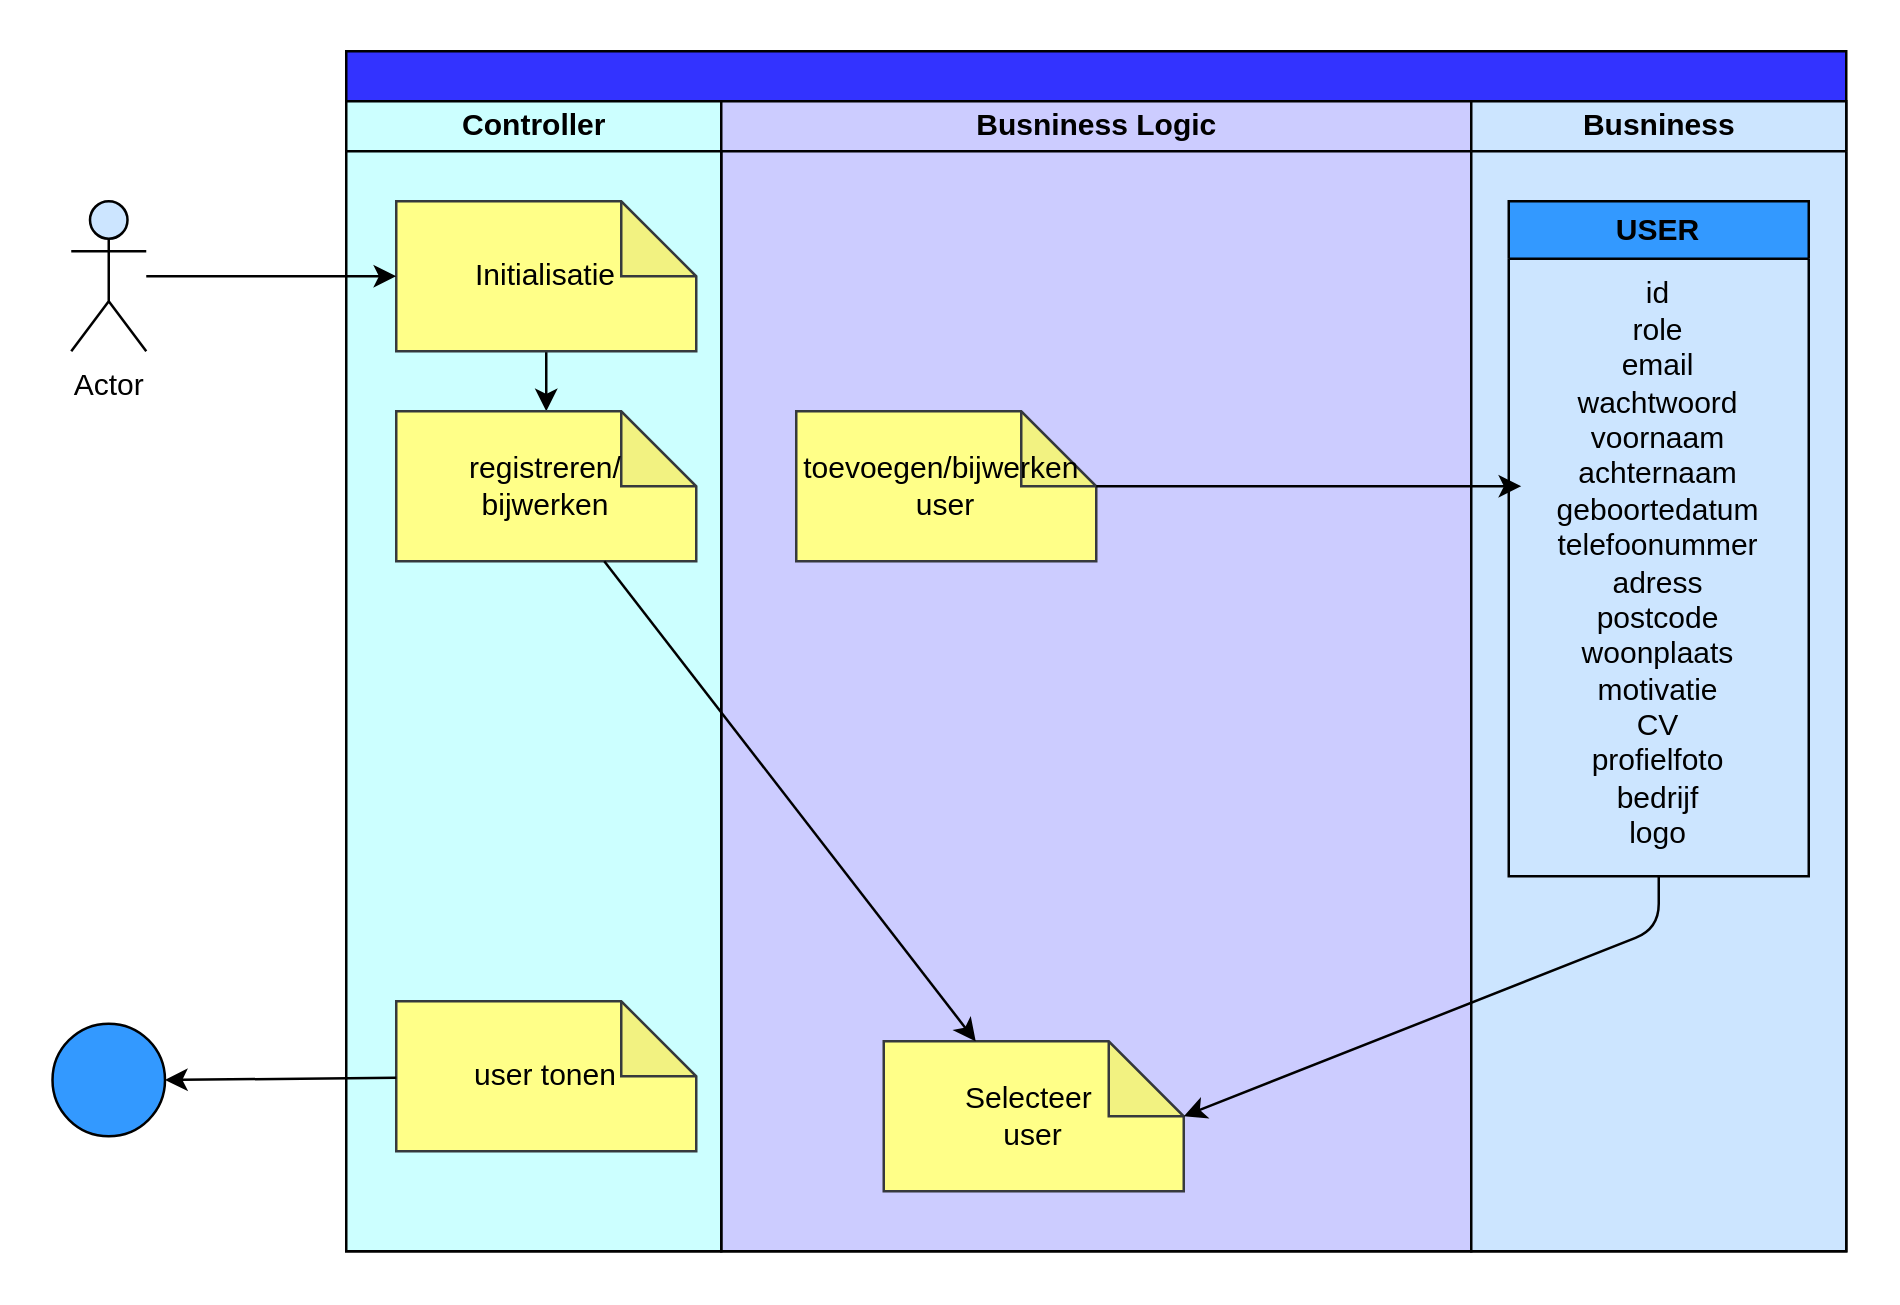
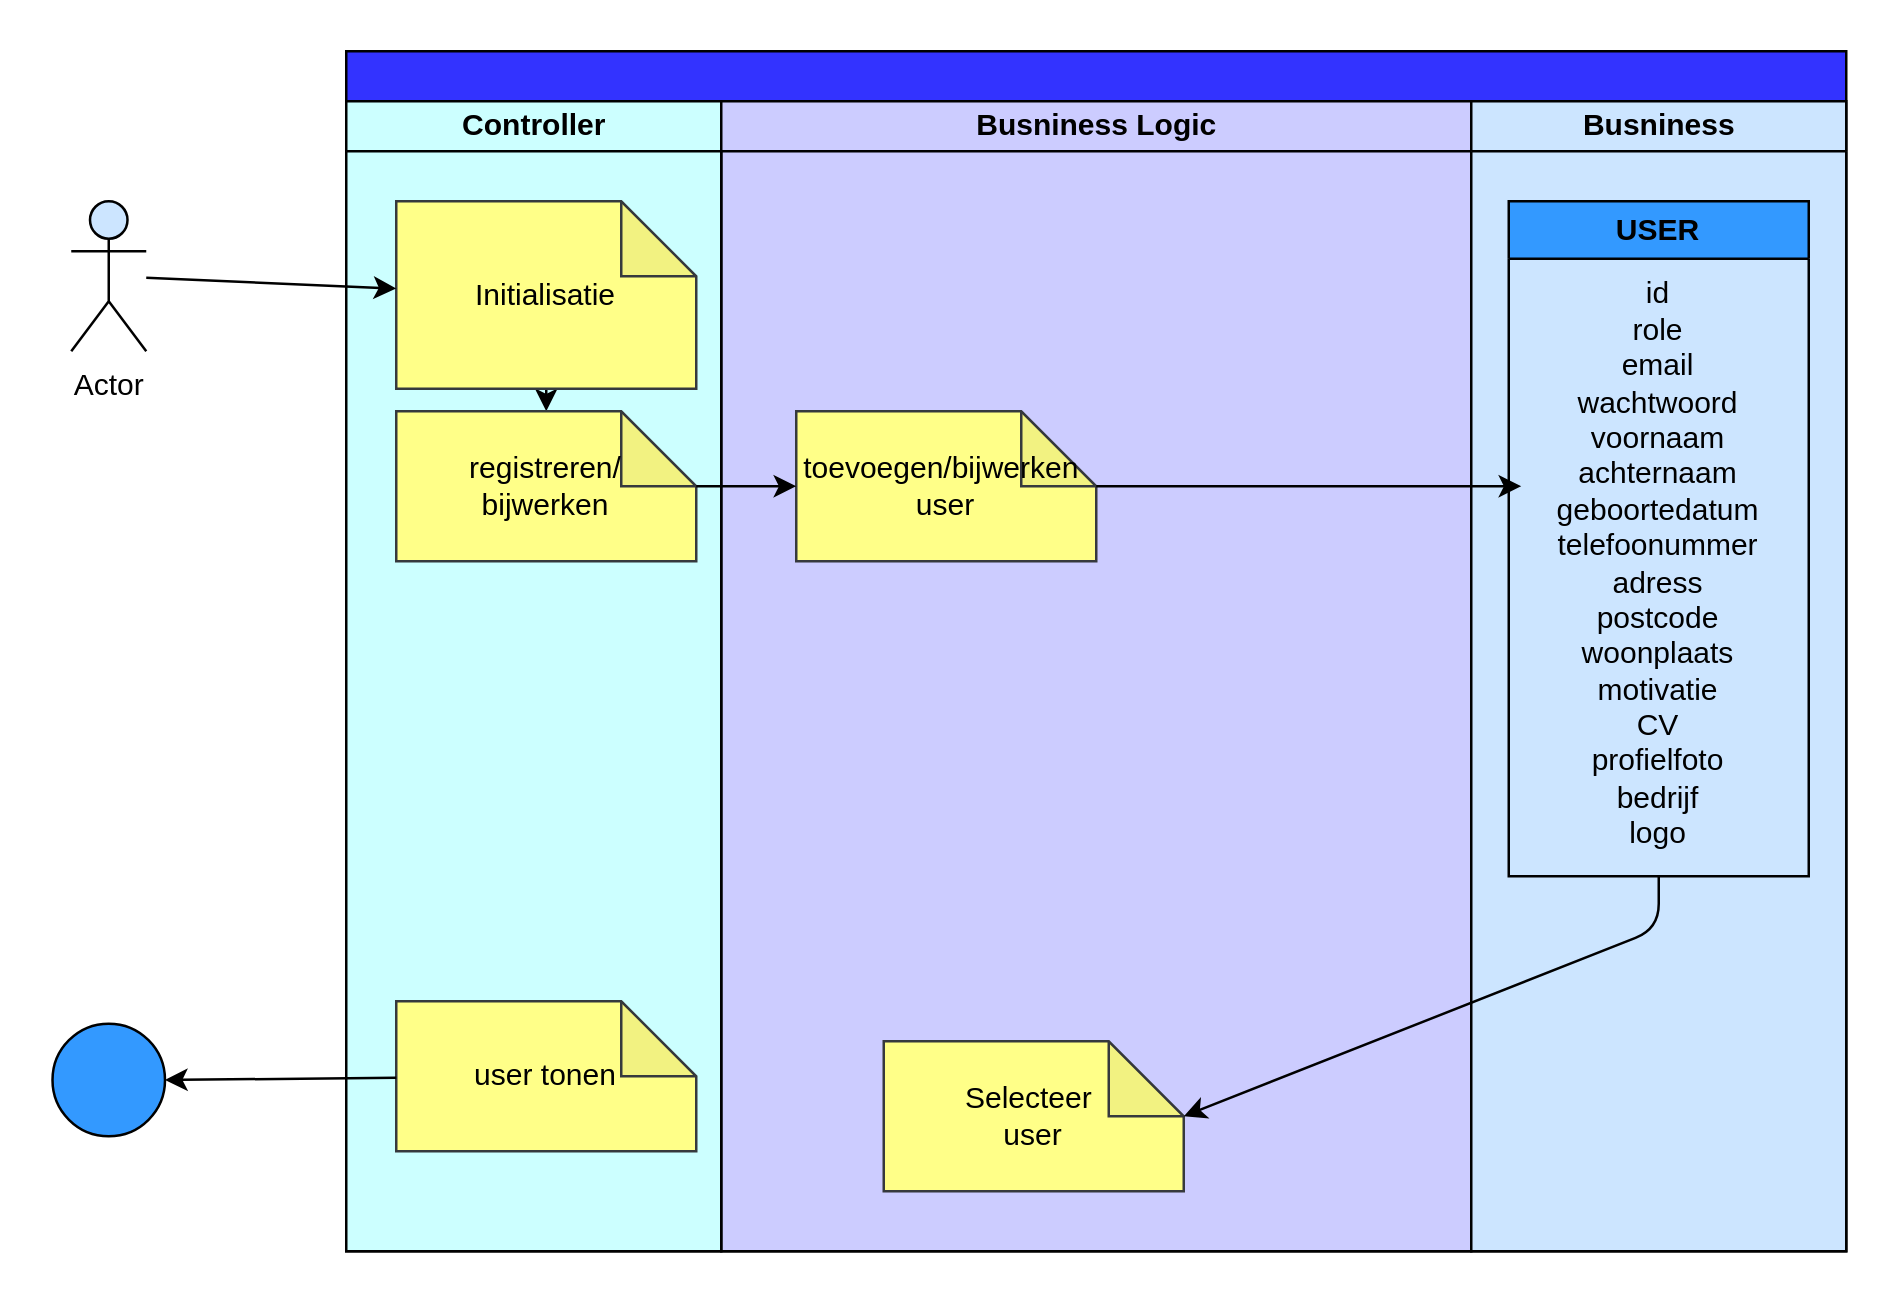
- <mxCell id="5" value="&lt;font color=&quot;#000000&quot;&gt;Initialisatie&lt;/font&gt;" style="shape=note;whiteSpace=wrap;html=1;backgroundOutline=1;darkOpacity=0.05;labelBackgroundColor=none;strokeColor=#36393d;fillColor=#ffff88;" parent="3" vertex="1"><mxGeometry x="20" y="40" width="120" height="60" as="geometry" /></mxCell>
+ <mxCell id="5" value="&lt;font color=&quot;#000000&quot;&gt;Initialisatie&lt;/font&gt;" style="shape=note;whiteSpace=wrap;html=1;backgroundOutline=1;darkOpacity=0.05;labelBackgroundColor=none;strokeColor=#36393d;fillColor=#ffff88;" parent="3" vertex="1"><mxGeometry x="20" y="40" width="120" height="75" as="geometry" /></mxCell>
- <mxCell id="14" value="" style="edgeStyle=none;html=1;strokeColor=#000000;" parent="2" source="7" target="10" edge="1"><mxGeometry relative="1" as="geometry" /></mxCell>
+ <mxCell id="14" value="" style="edgeStyle=none;html=1;strokeColor=#000000;" parent="2" source="7" target="9" edge="1"><mxGeometry relative="1" as="geometry" /></mxCell>
